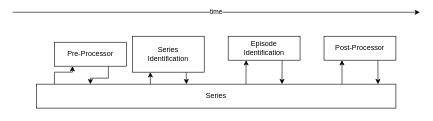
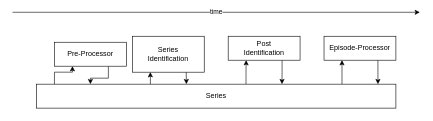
- <mxCell id="7" value="Episode&lt;br&gt;Identification" style="rounded=0;whiteSpace=wrap;html=1;" parent="1" vertex="1"><mxGeometry x="380" y="60" width="120" height="40" as="geometry" /></mxCell>
+ <mxCell id="7" value="Post&lt;br&gt;Identification" style="rounded=0;whiteSpace=wrap;html=1;" parent="1" vertex="1"><mxGeometry x="380" y="60" width="120" height="40" as="geometry" /></mxCell>
- <mxCell id="9" value="Post-Processor" style="rounded=0;whiteSpace=wrap;html=1;" parent="1" vertex="1"><mxGeometry x="540" y="60" width="120" height="40" as="geometry" /></mxCell>
+ <mxCell id="9" value="Episode-Processor" style="rounded=0;whiteSpace=wrap;html=1;" parent="1" vertex="1"><mxGeometry x="540" y="60" width="120" height="40" as="geometry" /></mxCell>
